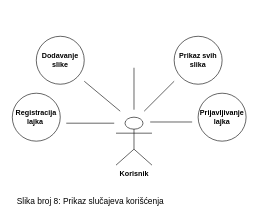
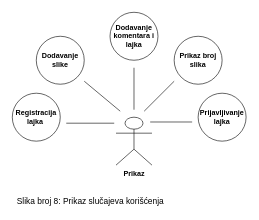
+ <mxCell id="5" value="&lt;b style=&quot;white-space: normal&quot;&gt;Dodavanje komentara i lajka&lt;/b&gt;" style="ellipse;whiteSpace=wrap;html=1;aspect=fixed;" vertex="1" parent="1"><mxGeometry x="183" y="20" width="80" height="80" as="geometry" /></mxCell>
- <mxCell id="6" value="&lt;b style=&quot;white-space: normal&quot;&gt;Prikaz svih slika&lt;/b&gt;" style="ellipse;whiteSpace=wrap;html=1;aspect=fixed;" vertex="1" parent="1"><mxGeometry x="290" y="60" width="80" height="80" as="geometry" /></mxCell>
+ <mxCell id="6" value="&lt;b style=&quot;white-space: normal&quot;&gt;Prikaz broj slika&lt;/b&gt;" style="ellipse;whiteSpace=wrap;html=1;aspect=fixed;" vertex="1" parent="1"><mxGeometry x="290" y="60" width="80" height="80" as="geometry" /></mxCell>
- <mxCell id="2" value="&lt;b&gt;Korisnik&lt;/b&gt;" style="shape=umlActor;verticalLabelPosition=bottom;labelBackgroundColor=#ffffff;verticalAlign=top;html=1;outlineConnect=0;" vertex="1" parent="1"><mxGeometry x="193" y="195" width="60" height="80" as="geometry" /></mxCell>
+ <mxCell id="2" value="&lt;b&gt;Prikaz&lt;/b&gt;" style="shape=umlActor;verticalLabelPosition=bottom;labelBackgroundColor=#ffffff;verticalAlign=top;html=1;outlineConnect=0;" vertex="1" parent="1"><mxGeometry x="193" y="195" width="60" height="80" as="geometry" /></mxCell>
